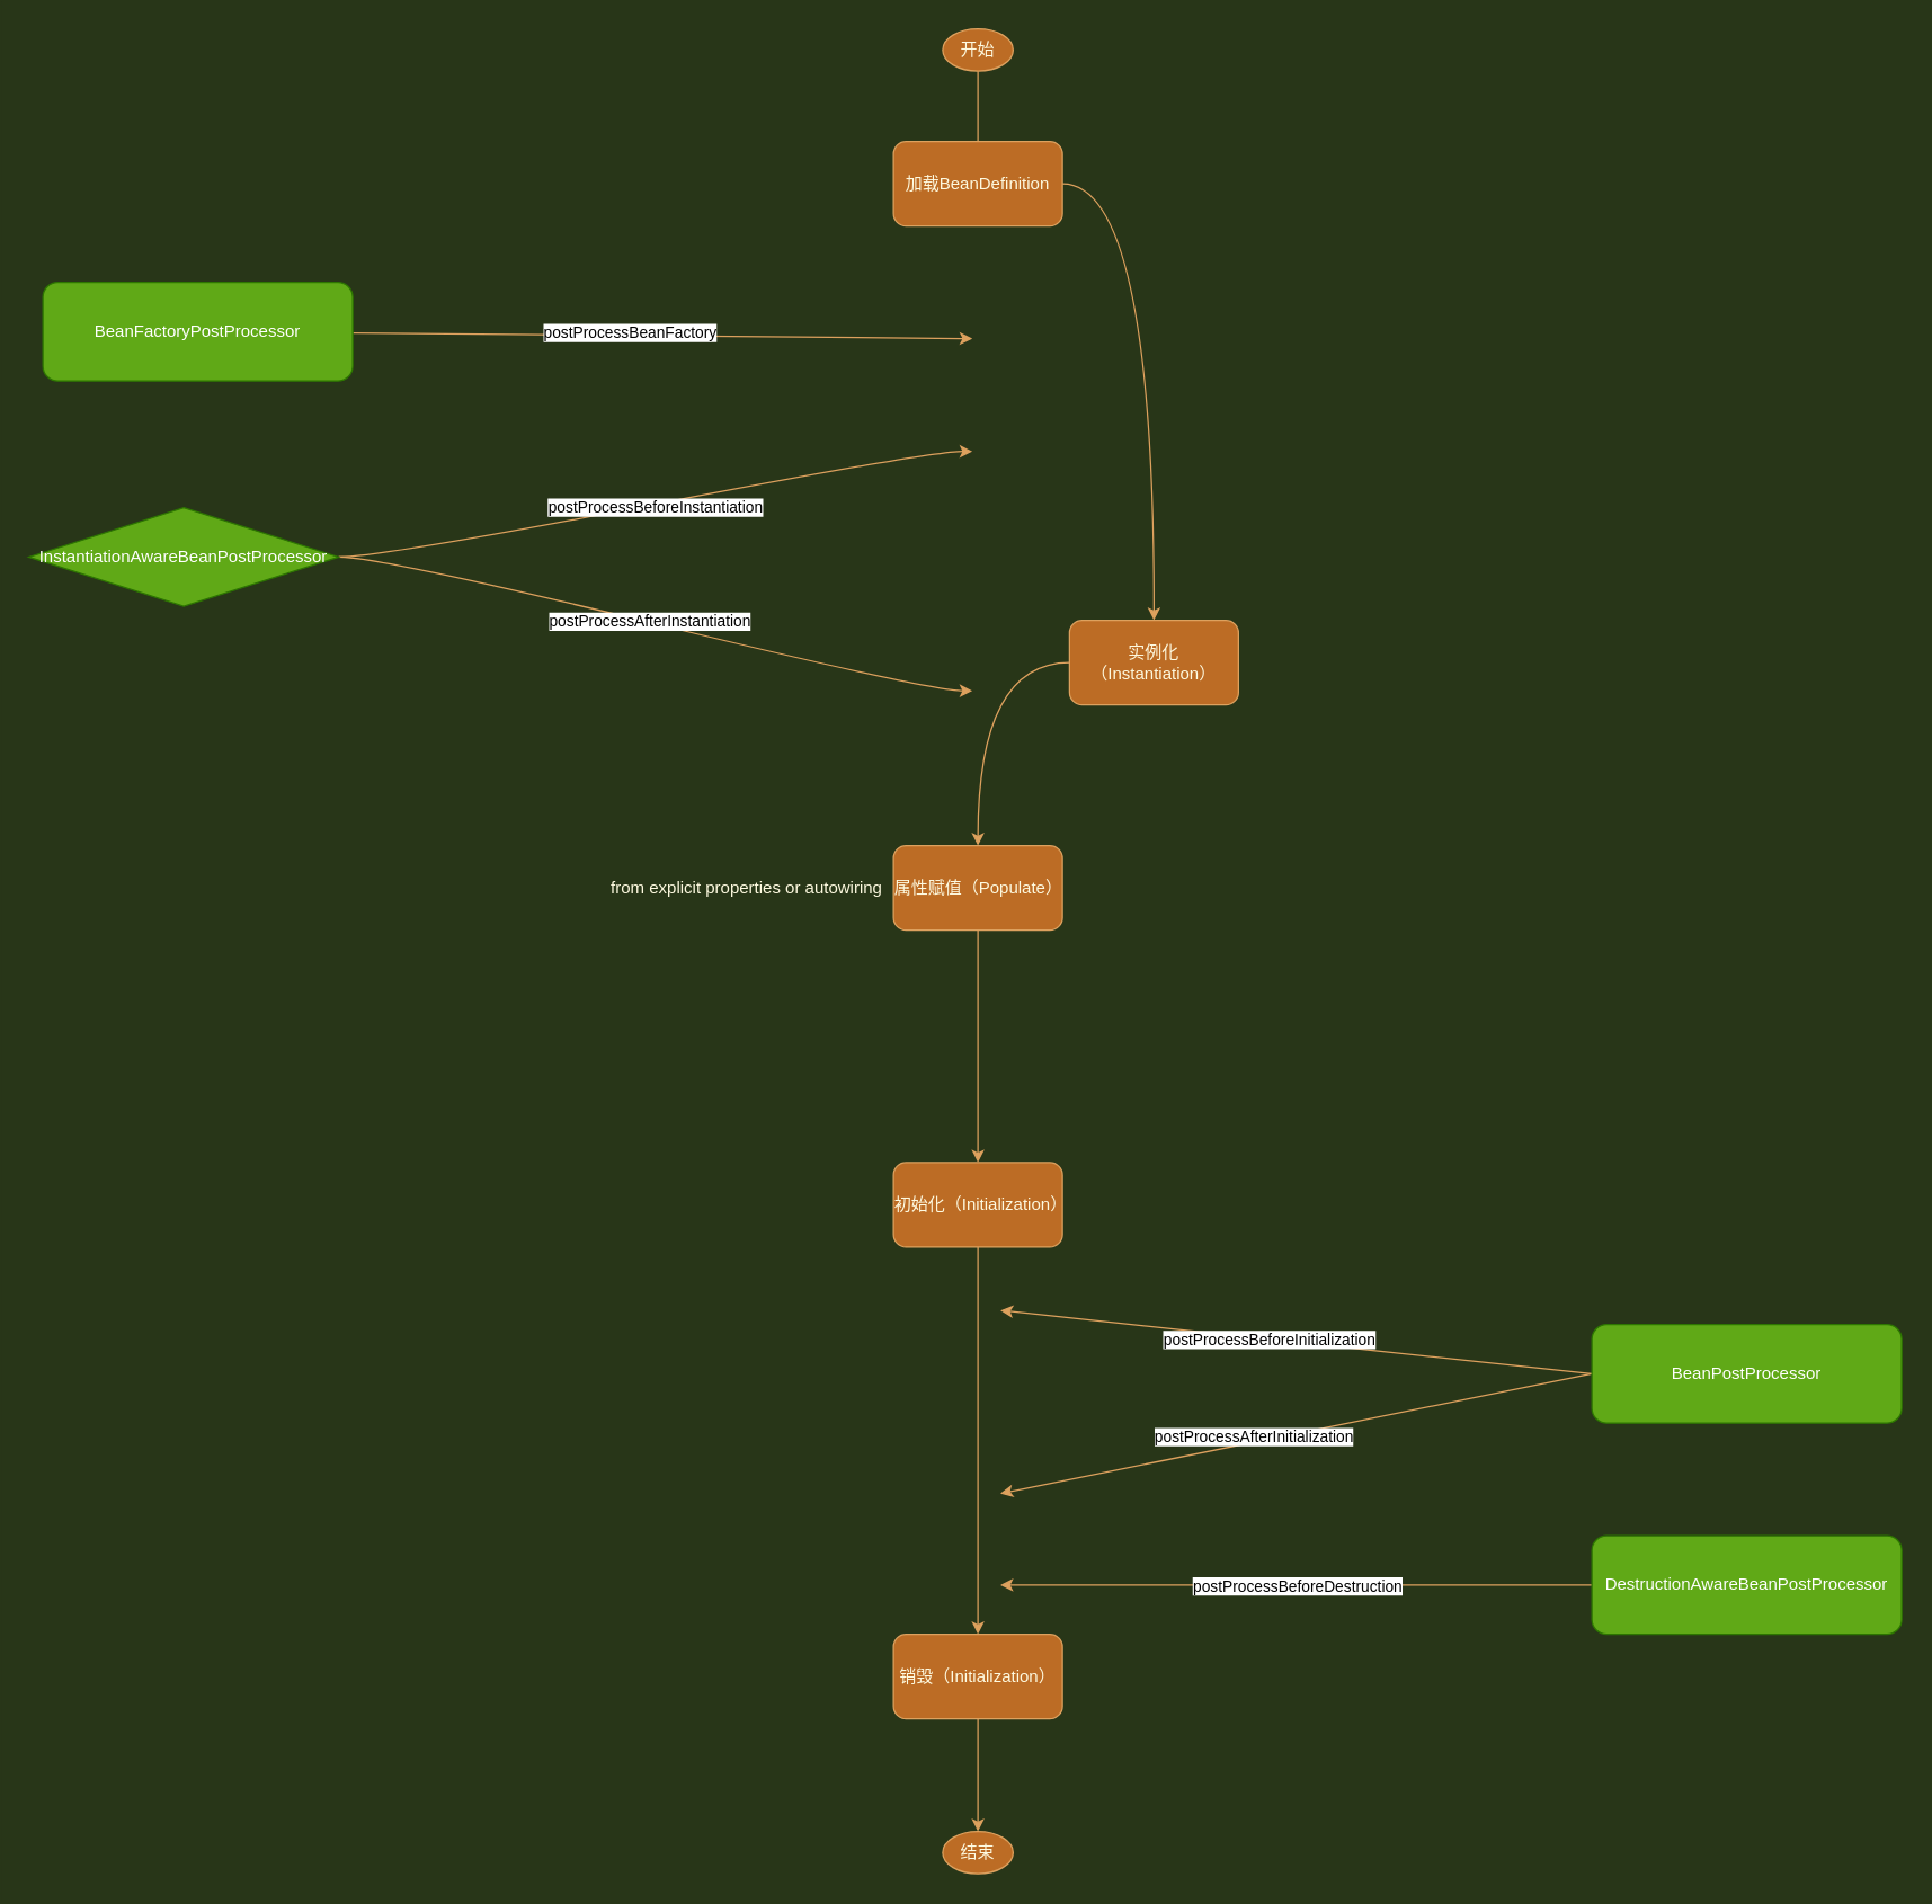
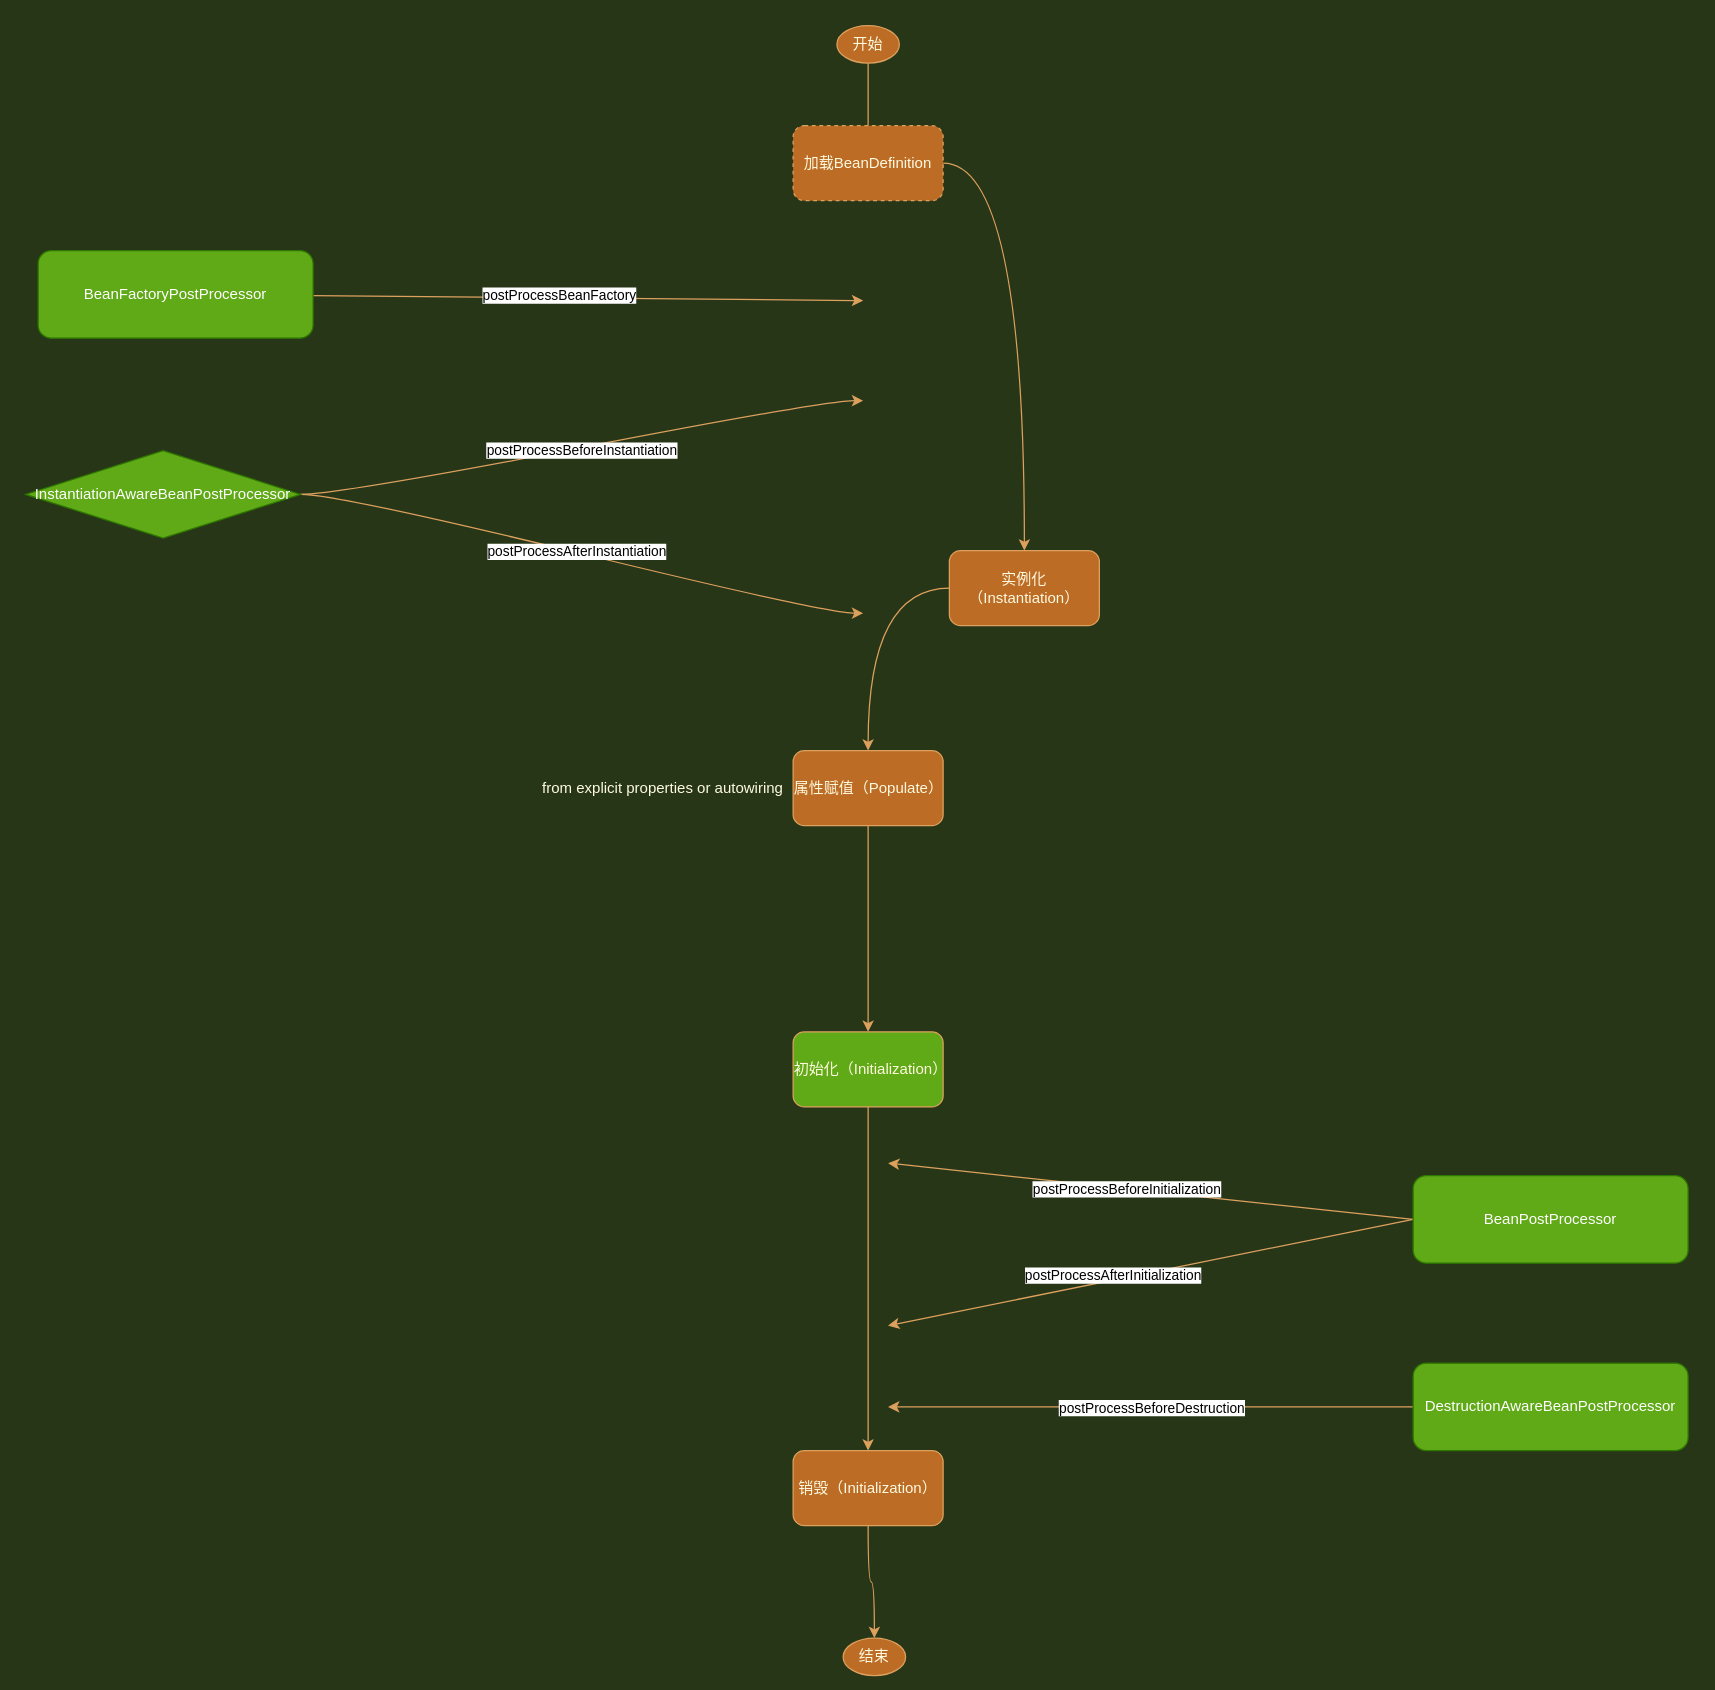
- <mxCell id="24" value="加载BeanDefinition" style="whiteSpace=wrap;html=1;rounded=1;fontColor=#FEFAE0;strokeColor=#DDA15E;fillColor=#BC6C25;" parent="1" vertex="1"><mxGeometry x="634" y="100" width="120" height="60" as="geometry" /></mxCell>
+ <mxCell id="24" value="加载BeanDefinition" style="whiteSpace=wrap;html=1;rounded=1;fontColor=#FEFAE0;strokeColor=#DDA15E;fillColor=#BC6C25;dashed=1;" parent="1" vertex="1"><mxGeometry x="634" y="100" width="120" height="60" as="geometry" /></mxCell>
- <mxCell id="7" value="初始化（Initialization）" style="whiteSpace=wrap;html=1;fillColor=#BC6C25;strokeColor=#DDA15E;fontColor=#FEFAE0;rounded=1;" parent="1" vertex="1"><mxGeometry x="634" y="825" width="120" height="60" as="geometry" /></mxCell>
+ <mxCell id="7" value="初始化（Initialization）" style="whiteSpace=wrap;html=1;fillColor=#60a917;strokeColor=#DDA15E;fontColor=#FEFAE0;rounded=1;" parent="1" vertex="1"><mxGeometry x="634" y="825" width="120" height="60" as="geometry" /></mxCell>
- <mxCell id="12" value="结束" style="ellipse;whiteSpace=wrap;html=1;fillColor=#BC6C25;strokeColor=#DDA15E;fontColor=#FEFAE0;rounded=1;" parent="1" vertex="1"><mxGeometry x="669" y="1300" width="50" height="30" as="geometry" /></mxCell>
+ <mxCell id="12" value="结束" style="ellipse;whiteSpace=wrap;html=1;fillColor=#BC6C25;strokeColor=#DDA15E;fontColor=#FEFAE0;rounded=1;" parent="1" vertex="1"><mxGeometry x="674" y="1310" width="50" height="30" as="geometry" /></mxCell>
